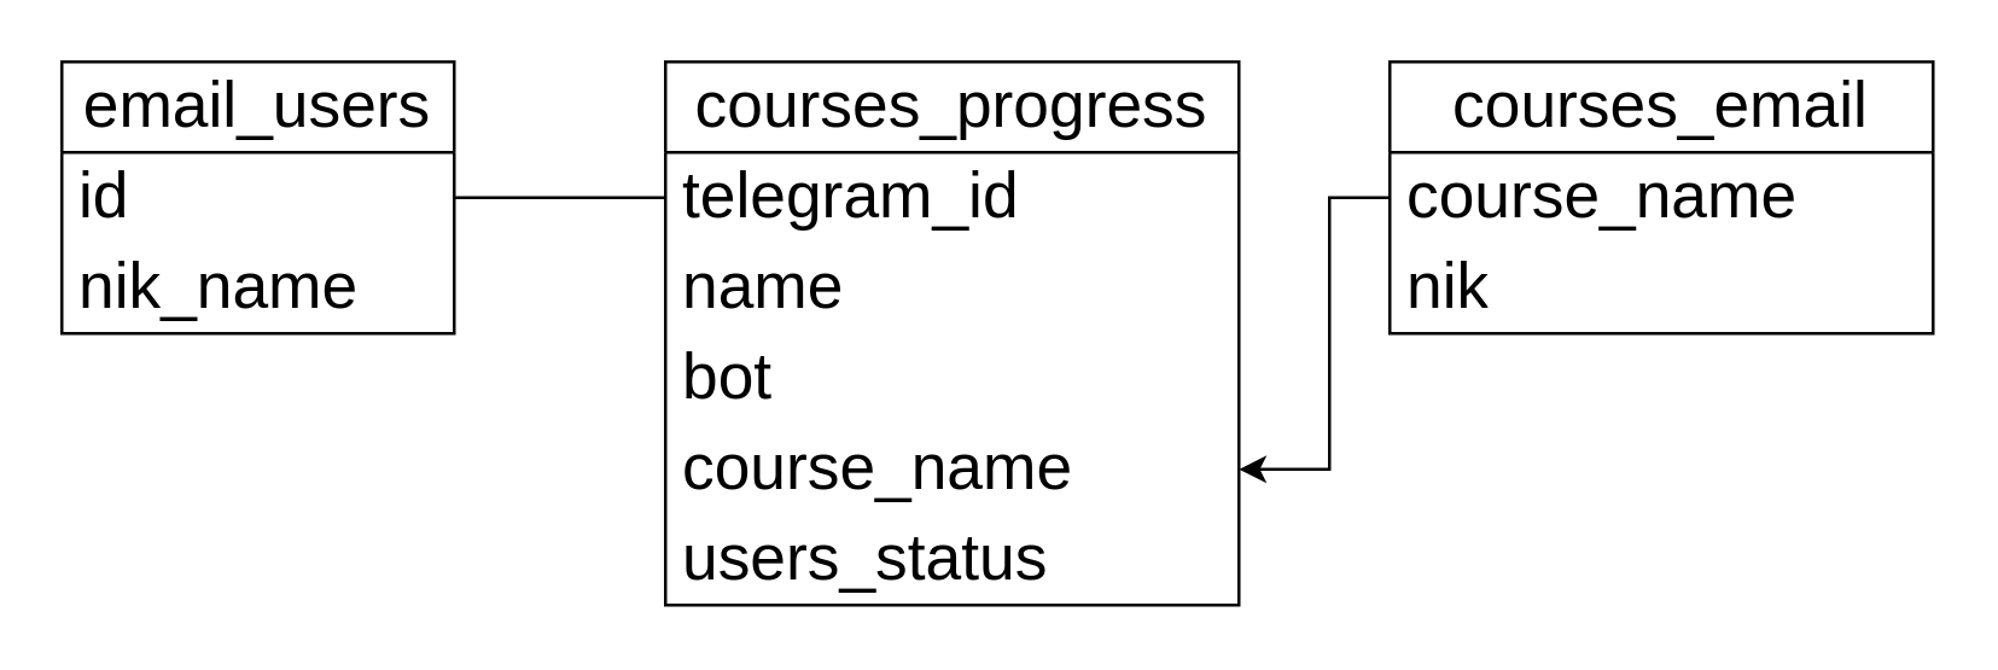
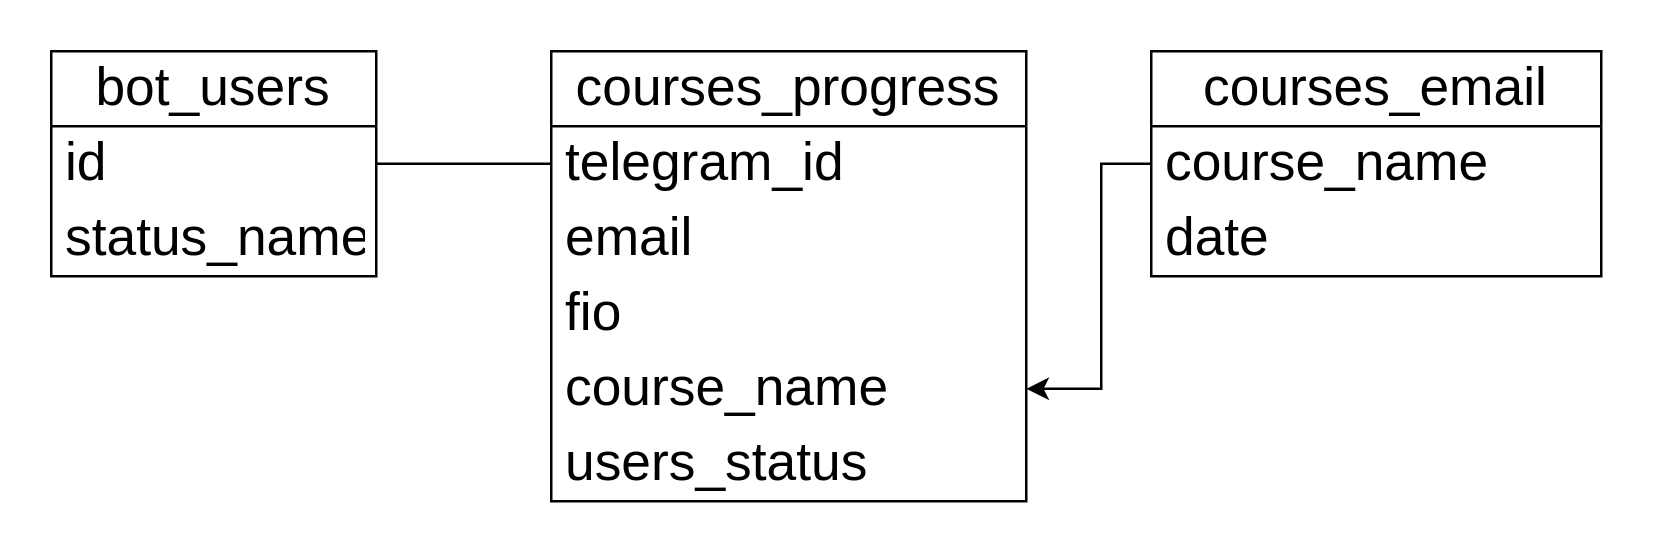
- <mxCell id="2" value="&lt;span id=&quot;docs-internal-guid-c869dfcd-7fff-3448-b520-f3766a971ef7&quot; style=&quot;font-size:16pt;font-family:'Comic Sans MS',sans-serif;color:#000000;background-color:transparent;font-weight:400;font-style:normal;font-variant:normal;text-decoration:none;vertical-align:baseline;white-space:pre;white-space:pre-wrap;&quot;&gt;email_users&lt;/span&gt;" style="swimlane;fontStyle=0;childLayout=stackLayout;horizontal=1;startSize=30;horizontalStack=0;resizeParent=1;resizeParentMax=0;resizeLast=0;collapsible=1;marginBottom=0;whiteSpace=wrap;html=1;" vertex="1" parent="1"><mxGeometry x="20" y="20" width="130" height="90" as="geometry" /></mxCell>
+ <mxCell id="2" value="&lt;span id=&quot;docs-internal-guid-c869dfcd-7fff-3448-b520-f3766a971ef7&quot; style=&quot;font-size:16pt;font-family:'Comic Sans MS',sans-serif;color:#000000;background-color:transparent;font-weight:400;font-style:normal;font-variant:normal;text-decoration:none;vertical-align:baseline;white-space:pre;white-space:pre-wrap;&quot;&gt;bot_users&lt;/span&gt;" style="swimlane;fontStyle=0;childLayout=stackLayout;horizontal=1;startSize=30;horizontalStack=0;resizeParent=1;resizeParentMax=0;resizeLast=0;collapsible=1;marginBottom=0;whiteSpace=wrap;html=1;" vertex="1" parent="1"><mxGeometry x="20" y="20" width="130" height="90" as="geometry" /></mxCell>
- <mxCell id="4" value="&lt;span id=&quot;docs-internal-guid-e6231da3-7fff-6545-ff15-4142ab227fed&quot; style=&quot;font-size:16pt;font-family:'Comic Sans MS',sans-serif;color:#000000;background-color:transparent;font-weight:400;font-style:normal;font-variant:normal;text-decoration:none;vertical-align:baseline;white-space:pre;white-space:pre-wrap;&quot;&gt;nik_name&lt;/span&gt;" style="text;strokeColor=none;fillColor=none;align=left;verticalAlign=middle;spacingLeft=4;spacingRight=4;overflow=hidden;points=[[0,0.5],[1,0.5]];portConstraint=eastwest;rotatable=0;whiteSpace=wrap;html=1;" vertex="1" parent="2"><mxGeometry y="60" width="130" height="30" as="geometry" /></mxCell>
+ <mxCell id="4" value="&lt;span id=&quot;docs-internal-guid-e6231da3-7fff-6545-ff15-4142ab227fed&quot; style=&quot;font-size:16pt;font-family:'Comic Sans MS',sans-serif;color:#000000;background-color:transparent;font-weight:400;font-style:normal;font-variant:normal;text-decoration:none;vertical-align:baseline;white-space:pre;white-space:pre-wrap;&quot;&gt;status_name&lt;/span&gt;" style="text;strokeColor=none;fillColor=none;align=left;verticalAlign=middle;spacingLeft=4;spacingRight=4;overflow=hidden;points=[[0,0.5],[1,0.5]];portConstraint=eastwest;rotatable=0;whiteSpace=wrap;html=1;" vertex="1" parent="2"><mxGeometry y="60" width="130" height="30" as="geometry" /></mxCell>
- <mxCell id="7" value="&lt;span id=&quot;docs-internal-guid-64f00a0a-7fff-25f7-1d6b-bca64cc8472f&quot; style=&quot;font-size:16pt;font-family:'Comic Sans MS',sans-serif;color:#000000;background-color:transparent;font-weight:400;font-style:normal;font-variant:normal;text-decoration:none;vertical-align:baseline;white-space:pre;white-space:pre-wrap;&quot;&gt;name&lt;/span&gt;" style="text;strokeColor=none;fillColor=none;align=left;verticalAlign=middle;spacingLeft=4;spacingRight=4;overflow=hidden;points=[[0,0.5],[1,0.5]];portConstraint=eastwest;rotatable=0;whiteSpace=wrap;html=1;" vertex="1" parent="5"><mxGeometry y="60" width="190" height="30" as="geometry" /></mxCell>
+ <mxCell id="7" value="&lt;span id=&quot;docs-internal-guid-64f00a0a-7fff-25f7-1d6b-bca64cc8472f&quot; style=&quot;font-size:16pt;font-family:'Comic Sans MS',sans-serif;color:#000000;background-color:transparent;font-weight:400;font-style:normal;font-variant:normal;text-decoration:none;vertical-align:baseline;white-space:pre;white-space:pre-wrap;&quot;&gt;email&lt;/span&gt;" style="text;strokeColor=none;fillColor=none;align=left;verticalAlign=middle;spacingLeft=4;spacingRight=4;overflow=hidden;points=[[0,0.5],[1,0.5]];portConstraint=eastwest;rotatable=0;whiteSpace=wrap;html=1;" vertex="1" parent="5"><mxGeometry y="60" width="190" height="30" as="geometry" /></mxCell>
- <mxCell id="13" value="&lt;span id=&quot;docs-internal-guid-0eb8cb6a-7fff-0cdc-4723-6d58210a093a&quot; style=&quot;font-size:16pt;font-family:'Comic Sans MS',sans-serif;color:#000000;background-color:transparent;font-weight:400;font-style:normal;font-variant:normal;text-decoration:none;vertical-align:baseline;white-space:pre;white-space:pre-wrap;&quot;&gt;nik&lt;/span&gt;" style="text;strokeColor=none;fillColor=none;align=left;verticalAlign=middle;spacingLeft=4;spacingRight=4;overflow=hidden;points=[[0,0.5],[1,0.5]];portConstraint=eastwest;rotatable=0;whiteSpace=wrap;html=1;" vertex="1" parent="11"><mxGeometry y="60" width="180" height="30" as="geometry" /></mxCell>
+ <mxCell id="13" value="&lt;span id=&quot;docs-internal-guid-0eb8cb6a-7fff-0cdc-4723-6d58210a093a&quot; style=&quot;font-size:16pt;font-family:'Comic Sans MS',sans-serif;color:#000000;background-color:transparent;font-weight:400;font-style:normal;font-variant:normal;text-decoration:none;vertical-align:baseline;white-space:pre;white-space:pre-wrap;&quot;&gt;date&lt;/span&gt;" style="text;strokeColor=none;fillColor=none;align=left;verticalAlign=middle;spacingLeft=4;spacingRight=4;overflow=hidden;points=[[0,0.5],[1,0.5]];portConstraint=eastwest;rotatable=0;whiteSpace=wrap;html=1;" vertex="1" parent="11"><mxGeometry y="60" width="180" height="30" as="geometry" /></mxCell>
- <mxCell id="8" value="&lt;span id=&quot;docs-internal-guid-97ef49f8-7fff-4bbc-cee5-3b225f4202da&quot; style=&quot;font-size:16pt;font-family:'Comic Sans MS',sans-serif;color:#000000;background-color:transparent;font-weight:400;font-style:normal;font-variant:normal;text-decoration:none;vertical-align:baseline;white-space:pre;white-space:pre-wrap;&quot;&gt;bot&lt;/span&gt;" style="text;strokeColor=none;fillColor=none;align=left;verticalAlign=middle;spacingLeft=4;spacingRight=4;overflow=hidden;points=[[0,0.5],[1,0.5]];portConstraint=eastwest;rotatable=0;whiteSpace=wrap;html=1;" vertex="1" parent="5"><mxGeometry y="90" width="190" height="30" as="geometry" /></mxCell>
+ <mxCell id="8" value="&lt;span id=&quot;docs-internal-guid-97ef49f8-7fff-4bbc-cee5-3b225f4202da&quot; style=&quot;font-size:16pt;font-family:'Comic Sans MS',sans-serif;color:#000000;background-color:transparent;font-weight:400;font-style:normal;font-variant:normal;text-decoration:none;vertical-align:baseline;white-space:pre;white-space:pre-wrap;&quot;&gt;fio&lt;/span&gt;" style="text;strokeColor=none;fillColor=none;align=left;verticalAlign=middle;spacingLeft=4;spacingRight=4;overflow=hidden;points=[[0,0.5],[1,0.5]];portConstraint=eastwest;rotatable=0;whiteSpace=wrap;html=1;" vertex="1" parent="5"><mxGeometry y="90" width="190" height="30" as="geometry" /></mxCell>
